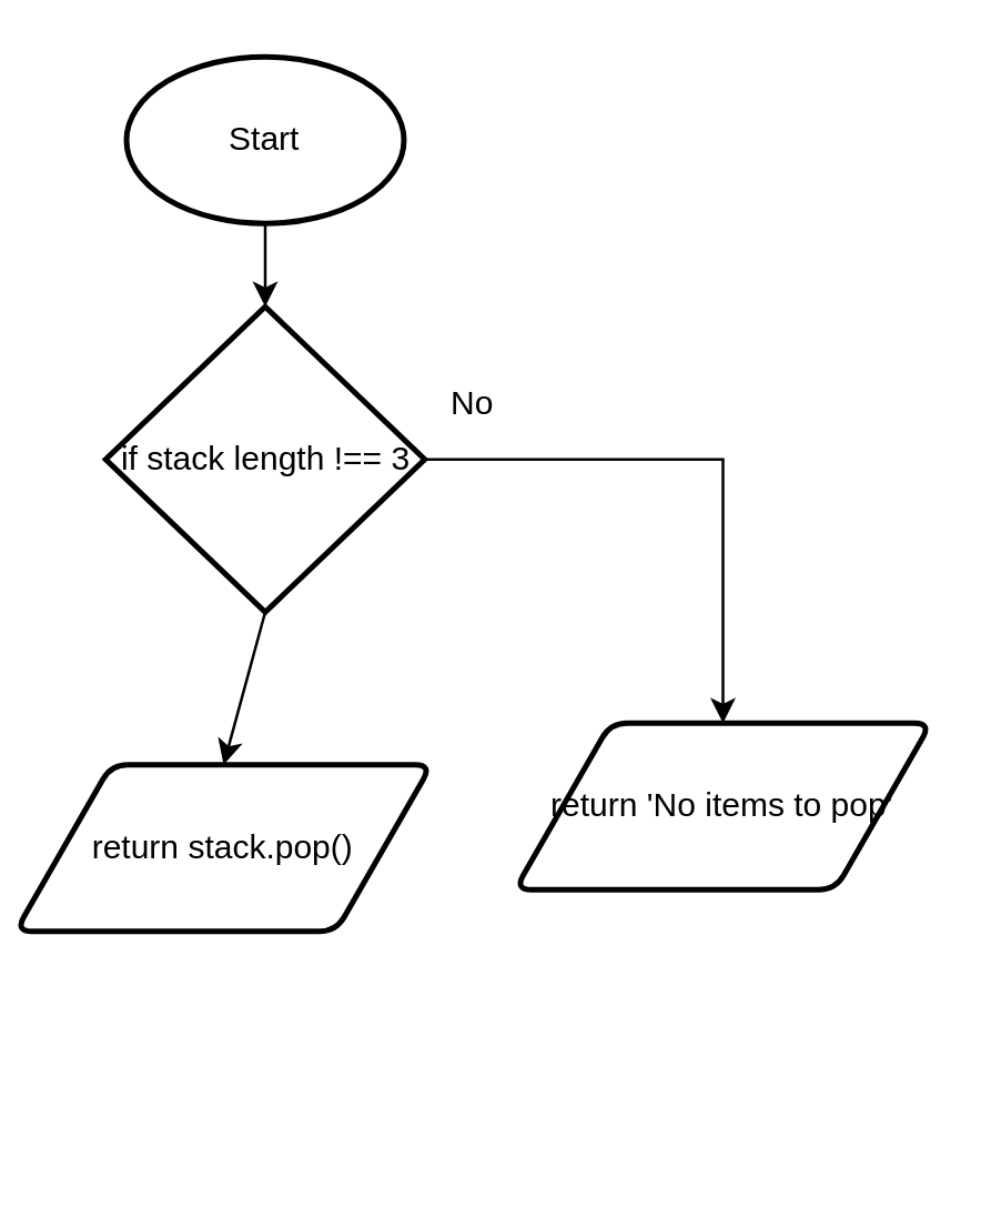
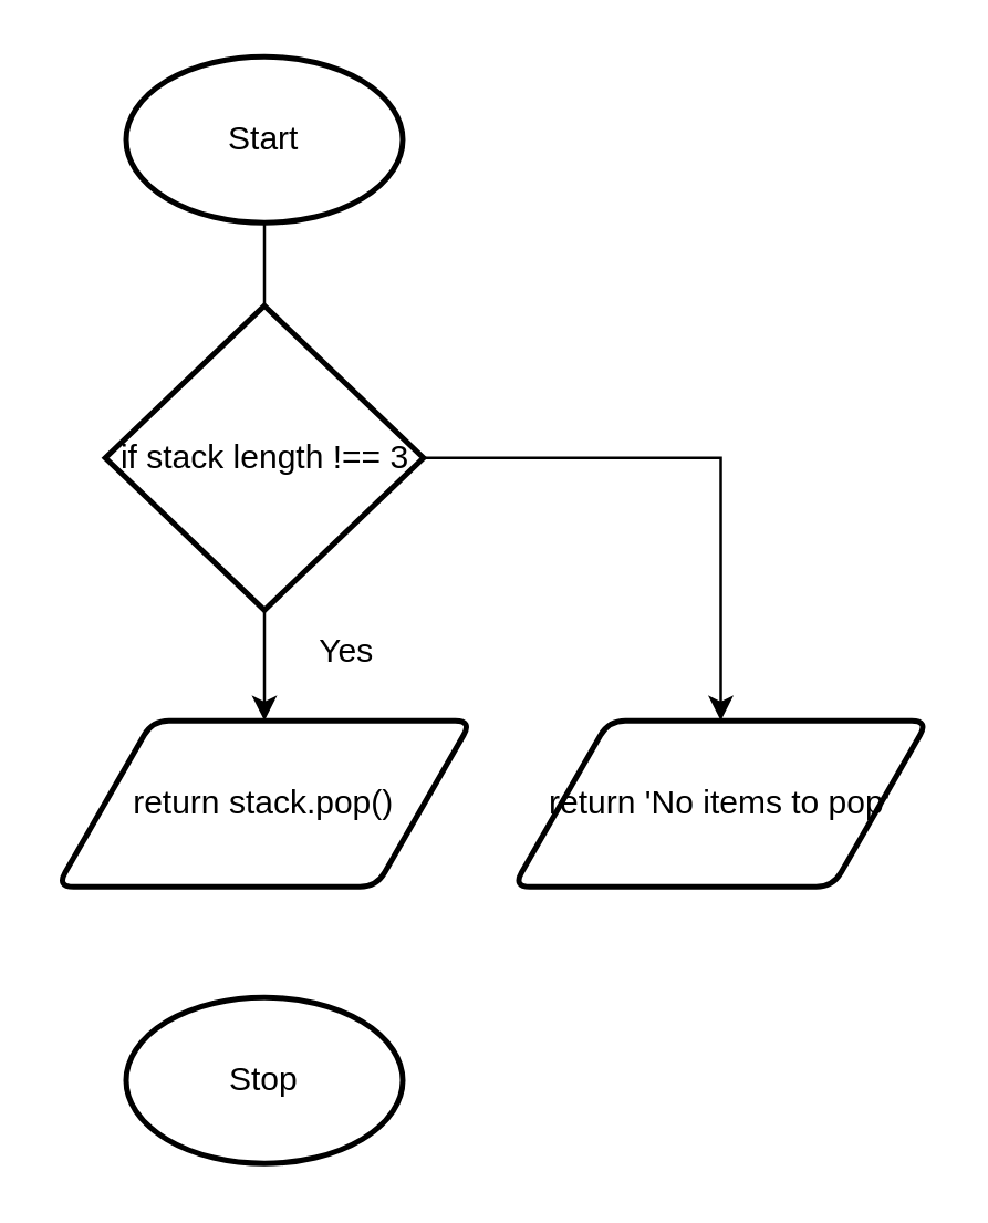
- <mxCell id="2" style="edgeStyle=none;html=1;exitX=0.5;exitY=1;exitDx=0;exitDy=0;exitPerimeter=0;entryX=0.5;entryY=0;entryDx=0;entryDy=0;entryPerimeter=0;" edge="1" parent="1" source="3" target="11"><mxGeometry relative="1" as="geometry"><mxPoint x="95" y="100" as="targetPoint" /></mxGeometry></mxCell>
+ <mxCell id="2" style="edgeStyle=none;html=1;exitX=0.5;exitY=1;exitDx=0;exitDy=0;exitPerimeter=0;entryX=0.5;entryY=0;entryDx=0;entryDy=0;entryPerimeter=0;endArrow=none;" edge="1" parent="1" source="3" target="11"><mxGeometry relative="1" as="geometry"><mxPoint x="95" y="100" as="targetPoint" /></mxGeometry></mxCell>
- <mxCell id="8" value="No" style="text;html=1;strokeColor=none;fillColor=none;align=center;verticalAlign=middle;whiteSpace=wrap;rounded=0;" vertex="1" parent="1"><mxGeometry x="155" y="130" width="30" height="30" as="geometry" /></mxCell>
+ <mxCell id="9" value="Yes" style="text;html=1;strokeColor=none;fillColor=none;align=center;verticalAlign=middle;whiteSpace=wrap;rounded=0;" vertex="1" parent="1"><mxGeometry x="110" y="220" width="30" height="30" as="geometry" /></mxCell>
- <mxCell id="10" value="&lt;span&gt;return stack.pop()&lt;/span&gt;" style="shape=parallelogram;html=1;strokeWidth=2;perimeter=parallelogramPerimeter;whiteSpace=wrap;rounded=1;arcSize=12;size=0.23;" vertex="1" parent="1"><mxGeometry x="5" y="275" width="150" height="60" as="geometry" /></mxCell>
+ <mxCell id="10" value="&lt;span&gt;return stack.pop()&lt;/span&gt;" style="shape=parallelogram;html=1;strokeWidth=2;perimeter=parallelogramPerimeter;whiteSpace=wrap;rounded=1;arcSize=12;size=0.23;" vertex="1" parent="1"><mxGeometry x="20" y="260" width="150" height="60" as="geometry" /></mxCell>
+ <mxCell id="4" value="Stop" style="strokeWidth=2;html=1;shape=mxgraph.flowchart.start_1;whiteSpace=wrap;" vertex="1" parent="1"><mxGeometry x="45" y="360" width="100" height="60" as="geometry" /></mxCell>
